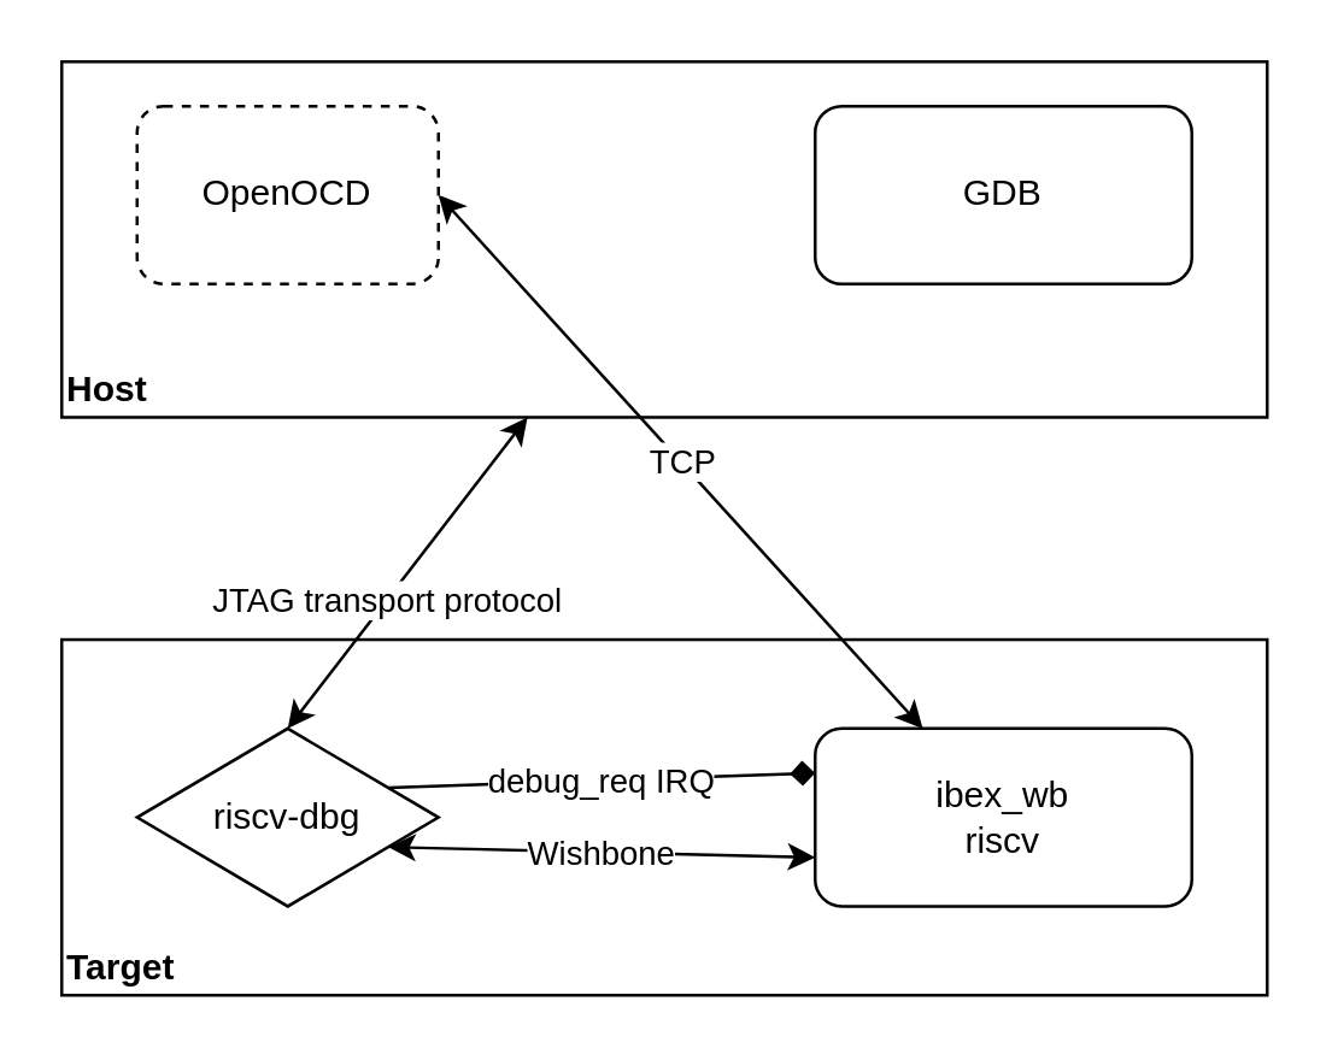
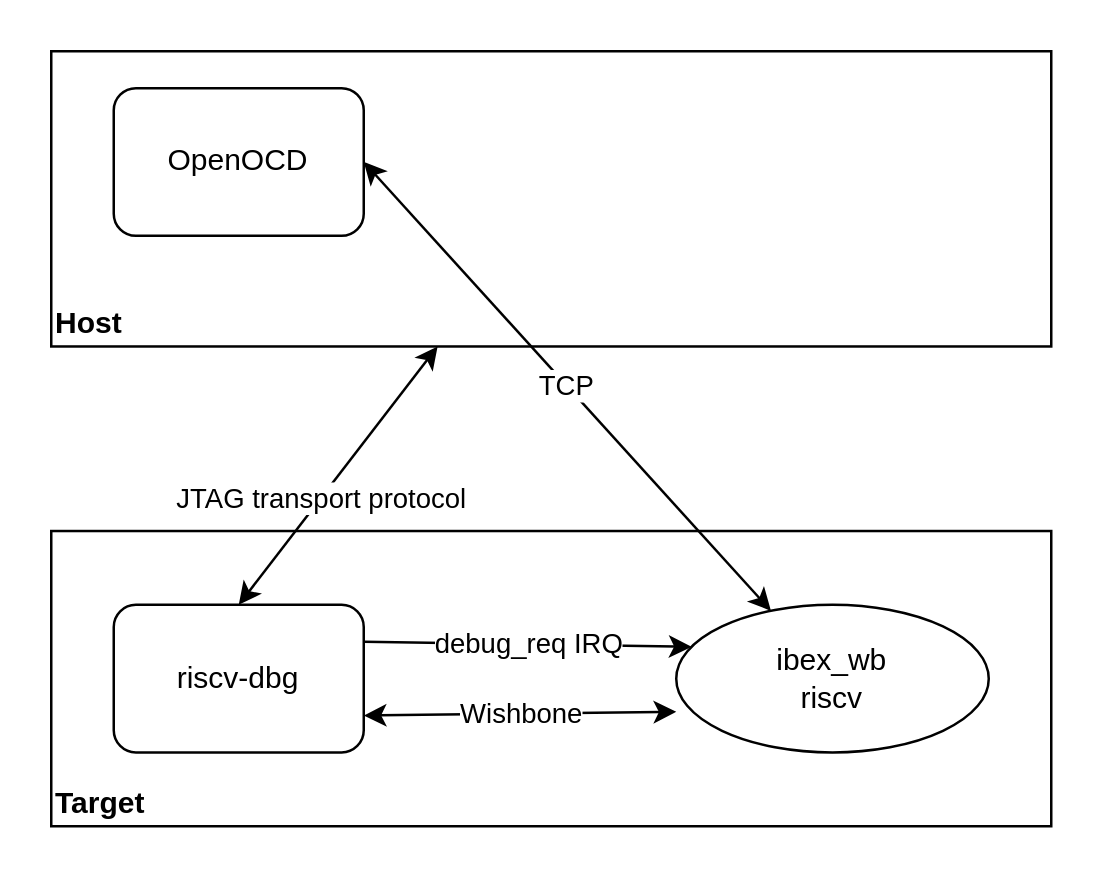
- <mxCell id="9" value="OpenOCD" style="rounded=1;whiteSpace=wrap;html=1;dashed=1;" vertex="1" parent="2"><mxGeometry x="25" y="14.762" width="100" height="59.048" as="geometry" /></mxCell>
+ <mxCell id="9" value="OpenOCD" style="rounded=1;whiteSpace=wrap;html=1;" vertex="1" parent="2"><mxGeometry x="25" y="14.762" width="100" height="59.048" as="geometry" /></mxCell>
- <mxCell id="10" value="GDB" style="rounded=1;whiteSpace=wrap;html=1;" vertex="1" parent="2"><mxGeometry x="250" y="14.762" width="125" height="59.048" as="geometry" /></mxCell>
- <mxCell id="12" value="debug_req IRQ" style="endArrow=diamond;html=1;rounded=0;exitX=1;exitY=0.25;exitDx=0;exitDy=0;entryX=0;entryY=0.25;entryDx=0;entryDy=0;" edge="1" parent="2" source="5" target="6"><mxGeometry width="50" height="50" relative="1" as="geometry"><mxPoint x="175" y="280.476" as="sourcePoint" /><mxPoint x="237.5" y="206.667" as="targetPoint" /></mxGeometry></mxCell>
+ <mxCell id="12" value="debug_req IRQ" style="endArrow=classic;html=1;rounded=0;exitX=1;exitY=0.25;exitDx=0;exitDy=0;entryX=0;entryY=0.25;entryDx=0;entryDy=0;" edge="1" parent="2" source="5" target="6"><mxGeometry width="50" height="50" relative="1" as="geometry"><mxPoint x="175" y="280.476" as="sourcePoint" /><mxPoint x="237.5" y="206.667" as="targetPoint" /></mxGeometry></mxCell>
- <mxCell id="5" value="riscv-dbg" style="rhombus;whiteSpace=wrap;html=1;" vertex="1" parent="2"><mxGeometry x="25" y="221.429" width="100" height="59.048" as="geometry" /></mxCell>
+ <mxCell id="5" value="riscv-dbg" style="rounded=1;whiteSpace=wrap;html=1;" vertex="1" parent="2"><mxGeometry x="25" y="221.429" width="100" height="59.048" as="geometry" /></mxCell>
- <mxCell id="6" value="ibex_wb&lt;br&gt;riscv" style="rounded=1;whiteSpace=wrap;html=1;" vertex="1" parent="2"><mxGeometry x="250" y="221.429" width="125" height="59.048" as="geometry" /></mxCell>
+ <mxCell id="6" value="ibex_wb&lt;br&gt;riscv" style="ellipse;whiteSpace=wrap;html=1;" vertex="1" parent="2"><mxGeometry x="250" y="221.429" width="125" height="59.048" as="geometry" /></mxCell>
